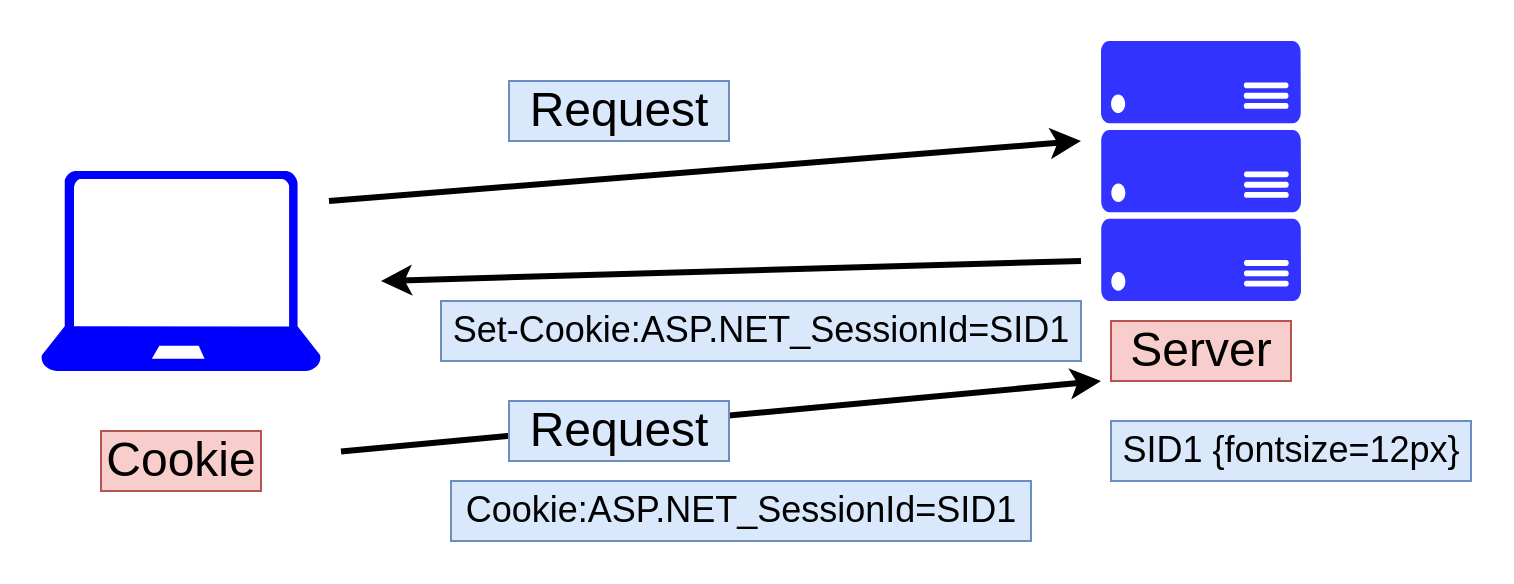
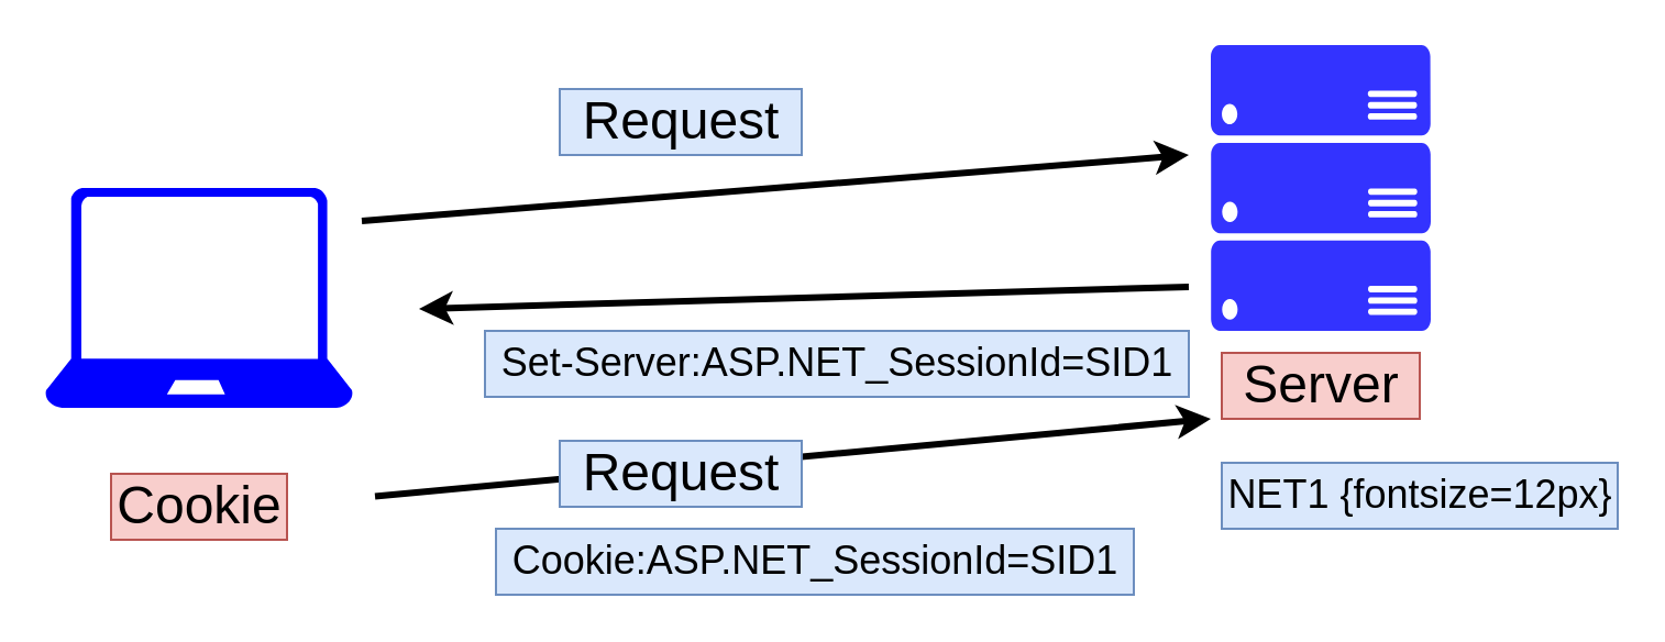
- <mxCell id="8" value="Set-Cookie:ASP.NET_SessionId=SID1" style="text;html=1;align=center;verticalAlign=middle;resizable=0;points=[];autosize=1;fillColor=#dae8fc;strokeColor=#6c8ebf;fontSize=18;" vertex="1" parent="1"><mxGeometry x="220" y="150" width="320" height="30" as="geometry" /></mxCell>
+ <mxCell id="8" value="Set-Server:ASP.NET_SessionId=SID1" style="text;html=1;align=center;verticalAlign=middle;resizable=0;points=[];autosize=1;fillColor=#dae8fc;strokeColor=#6c8ebf;fontSize=18;" vertex="1" parent="1"><mxGeometry x="220" y="150" width="320" height="30" as="geometry" /></mxCell>
- <mxCell id="10" value="SID1 {fontsize=12px}" style="text;html=1;align=center;verticalAlign=middle;resizable=0;points=[];autosize=1;fillColor=#dae8fc;strokeColor=#6c8ebf;fontSize=18;" vertex="1" parent="1"><mxGeometry x="555" y="210" width="180" height="30" as="geometry" /></mxCell>
+ <mxCell id="10" value="NET1 {fontsize=12px}" style="text;html=1;align=center;verticalAlign=middle;resizable=0;points=[];autosize=1;fillColor=#dae8fc;strokeColor=#6c8ebf;fontSize=18;" vertex="1" parent="1"><mxGeometry x="555" y="210" width="180" height="30" as="geometry" /></mxCell>
